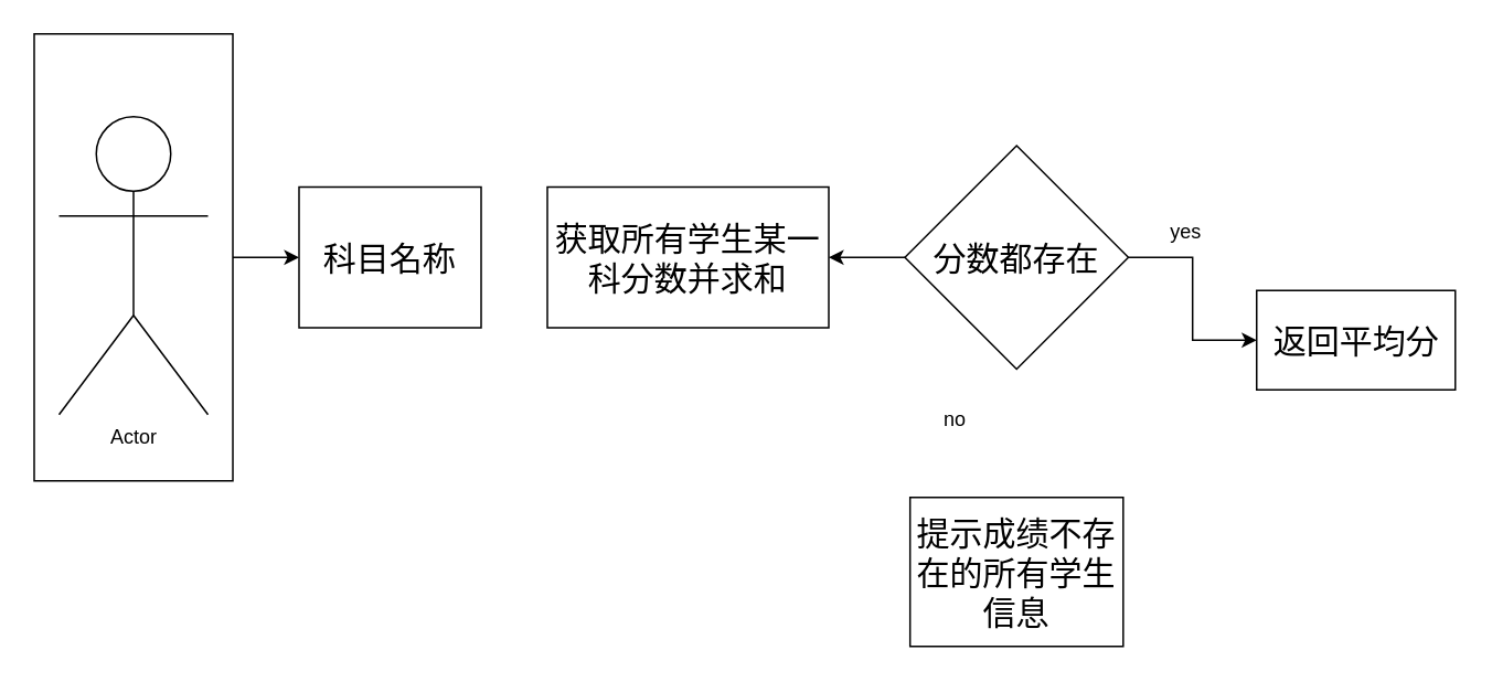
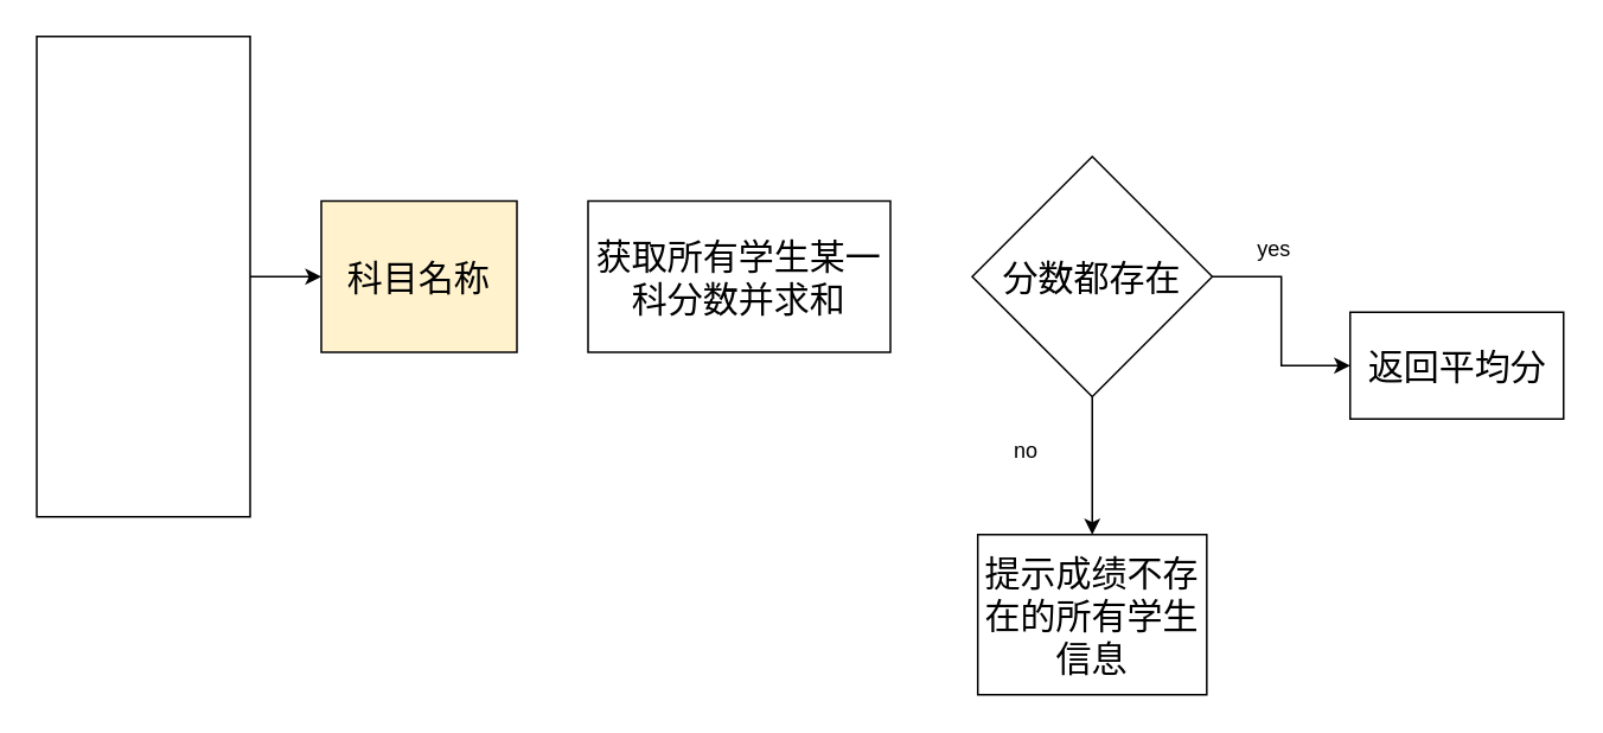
- <mxCell id="5" value="&lt;span style=&quot;font-size: 20px;&quot;&gt;科目名称&lt;/span&gt;" style="whiteSpace=wrap;html=1;rounded=0;" vertex="1" parent="1"><mxGeometry x="180" y="112.5" width="110" height="85" as="geometry" /></mxCell>
+ <mxCell id="5" value="&lt;span style=&quot;font-size: 20px;&quot;&gt;科目名称&lt;/span&gt;" style="whiteSpace=wrap;html=1;rounded=0;fillColor=#fff2cc;" vertex="1" parent="1"><mxGeometry x="180" y="112.5" width="110" height="85" as="geometry" /></mxCell>
- <mxCell id="7" value="" style="edgeStyle=orthogonalEdgeStyle;rounded=0;orthogonalLoop=1;jettySize=auto;html=1;" edge="1" parent="1" source="9" target="6"><mxGeometry relative="1" as="geometry" /></mxCell>
+ <mxCell id="7" value="" style="edgeStyle=orthogonalEdgeStyle;rounded=0;orthogonalLoop=1;jettySize=auto;html=1;" edge="1" parent="1" source="9" target="10"><mxGeometry relative="1" as="geometry" /></mxCell>
- <mxCell id="4" value="Actor" style="shape=umlActor;verticalLabelPosition=bottom;verticalAlign=top;html=1;outlineConnect=0;" vertex="1" parent="1"><mxGeometry x="35" y="70" width="90" height="180" as="geometry" /></mxCell>
